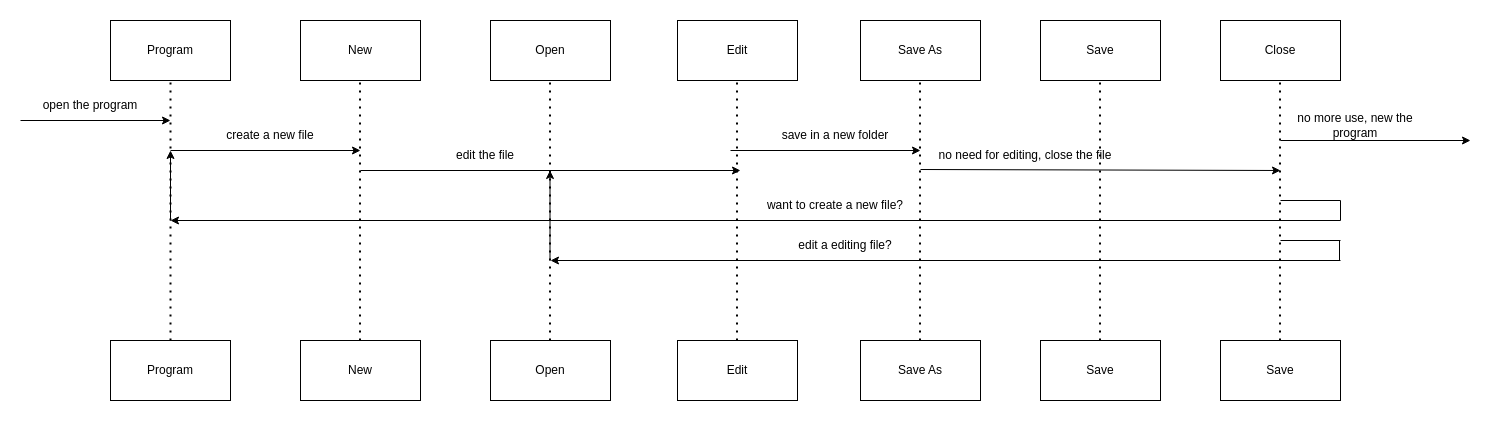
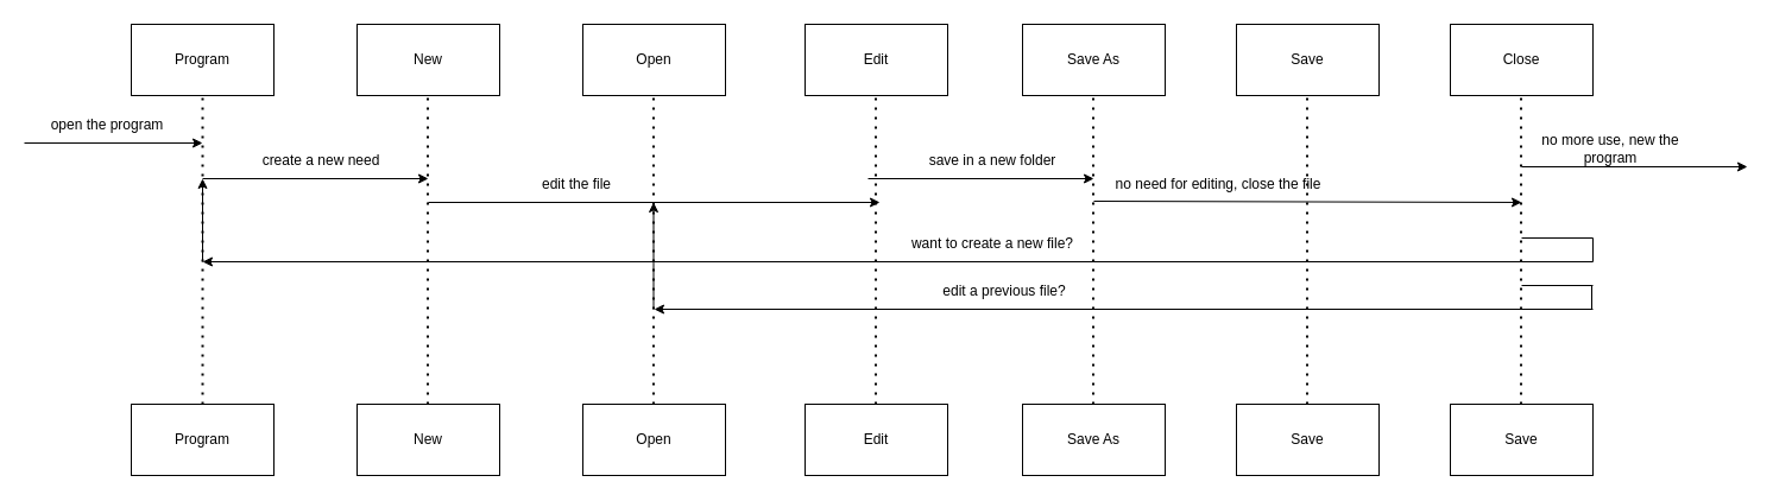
- <mxCell id="18" value="create a new file" style="text;html=1;align=center;verticalAlign=middle;whiteSpace=wrap;rounded=0;" vertex="1" parent="1"><mxGeometry x="200" y="120" width="140" height="30" as="geometry" /></mxCell>
+ <mxCell id="18" value="create a new need" style="text;html=1;align=center;verticalAlign=middle;whiteSpace=wrap;rounded=0;" vertex="1" parent="1"><mxGeometry x="200" y="120" width="140" height="30" as="geometry" /></mxCell>
- <mxCell id="44" value="edit a editing file?" style="text;html=1;align=center;verticalAlign=middle;whiteSpace=wrap;rounded=0;" vertex="1" parent="1"><mxGeometry x="770" y="230" width="150" height="30" as="geometry" /></mxCell>
+ <mxCell id="44" value="edit a previous file?" style="text;html=1;align=center;verticalAlign=middle;whiteSpace=wrap;rounded=0;" vertex="1" parent="1"><mxGeometry x="770" y="230" width="150" height="30" as="geometry" /></mxCell>
